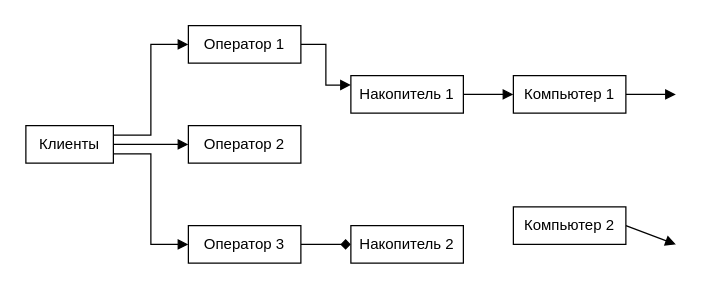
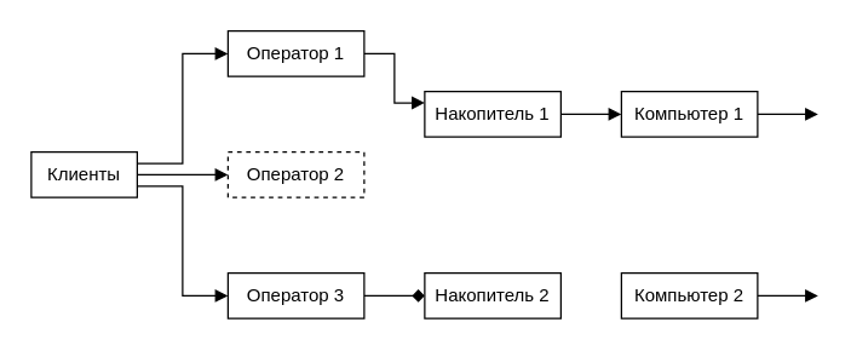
- <mxCell id="8" value="Оператор 2" style="rounded=0;whiteSpace=wrap;html=1;" vertex="1" parent="1"><mxGeometry x="150" y="100" width="90" height="30" as="geometry" /></mxCell>
+ <mxCell id="8" value="Оператор 2" style="rounded=0;whiteSpace=wrap;html=1;dashed=1;" vertex="1" parent="1"><mxGeometry x="150" y="100" width="90" height="30" as="geometry" /></mxCell>
- <mxCell id="17" value="Компьютер 2" style="rounded=0;whiteSpace=wrap;html=1;" vertex="1" parent="1"><mxGeometry x="410" y="165" width="90" height="30" as="geometry" /></mxCell>
+ <mxCell id="17" value="Компьютер 2" style="rounded=0;whiteSpace=wrap;html=1;" vertex="1" parent="1"><mxGeometry x="410" y="180" width="90" height="30" as="geometry" /></mxCell>
